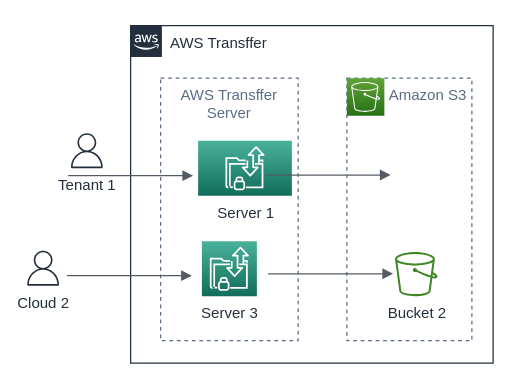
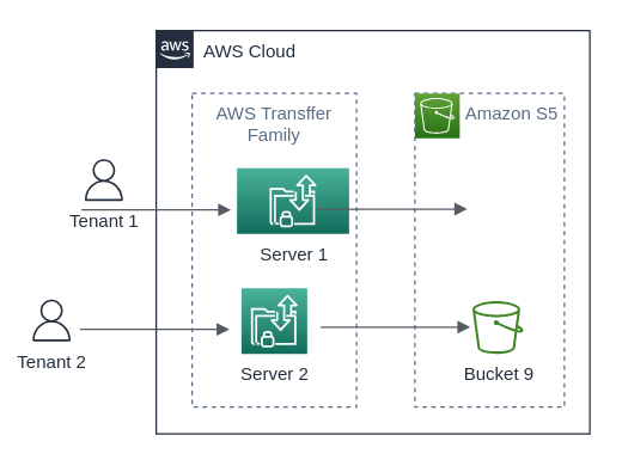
- <mxCell id="2" value="AWS Transffer" style="points=[[0,0],[0.25,0],[0.5,0],[0.75,0],[1,0],[1,0.25],[1,0.5],[1,0.75],[1,1],[0.75,1],[0.5,1],[0.25,1],[0,1],[0,0.75],[0,0.5],[0,0.25]];outlineConnect=0;gradientColor=none;html=1;whiteSpace=wrap;fontSize=12;fontStyle=0;container=1;pointerEvents=0;collapsible=0;recursiveResize=0;shape=mxgraph.aws4.group;grIcon=mxgraph.aws4.group_aws_cloud_alt;strokeColor=#232F3E;fillColor=none;verticalAlign=top;align=left;spacingLeft=30;fontColor=#232F3E;dashed=0;" parent="1" vertex="1"><mxGeometry x="104" y="20" width="290" height="270" as="geometry" /></mxCell>
+ <mxCell id="2" value="AWS Cloud" style="points=[[0,0],[0.25,0],[0.5,0],[0.75,0],[1,0],[1,0.25],[1,0.5],[1,0.75],[1,1],[0.75,1],[0.5,1],[0.25,1],[0,1],[0,0.75],[0,0.5],[0,0.25]];outlineConnect=0;gradientColor=none;html=1;whiteSpace=wrap;fontSize=12;fontStyle=0;container=1;pointerEvents=0;collapsible=0;recursiveResize=0;shape=mxgraph.aws4.group;grIcon=mxgraph.aws4.group_aws_cloud_alt;strokeColor=#232F3E;fillColor=none;verticalAlign=top;align=left;spacingLeft=30;fontColor=#232F3E;dashed=0;" parent="1" vertex="1"><mxGeometry x="104" y="20" width="290" height="270" as="geometry" /></mxCell>
- <mxCell id="3" value="AWS Transffer &#10;Server" style="fillColor=none;strokeColor=#5A6C86;dashed=1;verticalAlign=top;fontStyle=0;fontColor=#5A6C86;" parent="2" vertex="1"><mxGeometry x="24" y="42" width="110" height="210" as="geometry" /></mxCell>
+ <mxCell id="3" value="AWS Transffer &#10;Family" style="fillColor=none;strokeColor=#5A6C86;dashed=1;verticalAlign=top;fontStyle=0;fontColor=#5A6C86;" parent="2" vertex="1"><mxGeometry x="24" y="42" width="110" height="210" as="geometry" /></mxCell>
- <mxCell id="6" value="         Amazon S3" style="fillColor=none;strokeColor=#5A6C86;dashed=1;verticalAlign=top;fontStyle=0;fontColor=#5A6C86;" parent="2" vertex="1"><mxGeometry x="173" y="42" width="100" height="210" as="geometry" /></mxCell>
+ <mxCell id="6" value="         Amazon S5" style="fillColor=none;strokeColor=#5A6C86;dashed=1;verticalAlign=top;fontStyle=0;fontColor=#5A6C86;" parent="2" vertex="1"><mxGeometry x="173" y="42" width="100" height="210" as="geometry" /></mxCell>
- <mxCell id="12" value="Cloud 2" style="sketch=0;outlineConnect=0;fontColor=#232F3E;gradientColor=none;fillColor=#232F3D;strokeColor=none;dashed=0;verticalLabelPosition=bottom;verticalAlign=top;align=center;html=1;fontSize=12;fontStyle=0;aspect=fixed;pointerEvents=1;shape=mxgraph.aws4.user;" parent="1" vertex="1"><mxGeometry x="20" y="200" width="28" height="28" as="geometry" /></mxCell>
+ <mxCell id="12" value="Tenant 2" style="sketch=0;outlineConnect=0;fontColor=#232F3E;gradientColor=none;fillColor=#232F3D;strokeColor=none;dashed=0;verticalLabelPosition=bottom;verticalAlign=top;align=center;html=1;fontSize=12;fontStyle=0;aspect=fixed;pointerEvents=1;shape=mxgraph.aws4.user;" parent="1" vertex="1"><mxGeometry x="20" y="200" width="28" height="28" as="geometry" /></mxCell>
- <mxCell id="5" value="Server 3" style="sketch=0;points=[[0,0,0],[0.25,0,0],[0.5,0,0],[0.75,0,0],[1,0,0],[0,1,0],[0.25,1,0],[0.5,1,0],[0.75,1,0],[1,1,0],[0,0.25,0],[0,0.5,0],[0,0.75,0],[1,0.25,0],[1,0.5,0],[1,0.75,0]];outlineConnect=0;fontColor=#232F3E;gradientColor=#4AB29A;gradientDirection=north;fillColor=#116D5B;strokeColor=#ffffff;dashed=0;verticalLabelPosition=bottom;verticalAlign=top;align=center;html=1;fontSize=12;fontStyle=0;aspect=fixed;shape=mxgraph.aws4.resourceIcon;resIcon=mxgraph.aws4.transfer_for_sftp;" parent="2" vertex="1"><mxGeometry x="57" y="172.4" width="44" height="44" as="geometry" /></mxCell>
+ <mxCell id="5" value="Server 2" style="sketch=0;points=[[0,0,0],[0.25,0,0],[0.5,0,0],[0.75,0,0],[1,0,0],[0,1,0],[0.25,1,0],[0.5,1,0],[0.75,1,0],[1,1,0],[0,0.25,0],[0,0.5,0],[0,0.75,0],[1,0.25,0],[1,0.5,0],[1,0.75,0]];outlineConnect=0;fontColor=#232F3E;gradientColor=#4AB29A;gradientDirection=north;fillColor=#116D5B;strokeColor=#ffffff;dashed=0;verticalLabelPosition=bottom;verticalAlign=top;align=center;html=1;fontSize=12;fontStyle=0;aspect=fixed;shape=mxgraph.aws4.resourceIcon;resIcon=mxgraph.aws4.transfer_for_sftp;" parent="2" vertex="1"><mxGeometry x="57" y="172.4" width="44" height="44" as="geometry" /></mxCell>
- <mxCell id="8" value="Bucket 2" style="sketch=0;outlineConnect=0;fontColor=#232F3E;gradientColor=none;fillColor=#3F8624;strokeColor=none;dashed=0;verticalLabelPosition=bottom;verticalAlign=top;align=center;html=1;fontSize=12;fontStyle=0;aspect=fixed;pointerEvents=1;shape=mxgraph.aws4.bucket;" parent="2" vertex="1"><mxGeometry x="211.5" y="181.04" width="34" height="35.36" as="geometry" /></mxCell>
+ <mxCell id="8" value="Bucket 9" style="sketch=0;outlineConnect=0;fontColor=#232F3E;gradientColor=none;fillColor=#3F8624;strokeColor=none;dashed=0;verticalLabelPosition=bottom;verticalAlign=top;align=center;html=1;fontSize=12;fontStyle=0;aspect=fixed;pointerEvents=1;shape=mxgraph.aws4.bucket;" parent="2" vertex="1"><mxGeometry x="211.5" y="181.04" width="34" height="35.36" as="geometry" /></mxCell>
